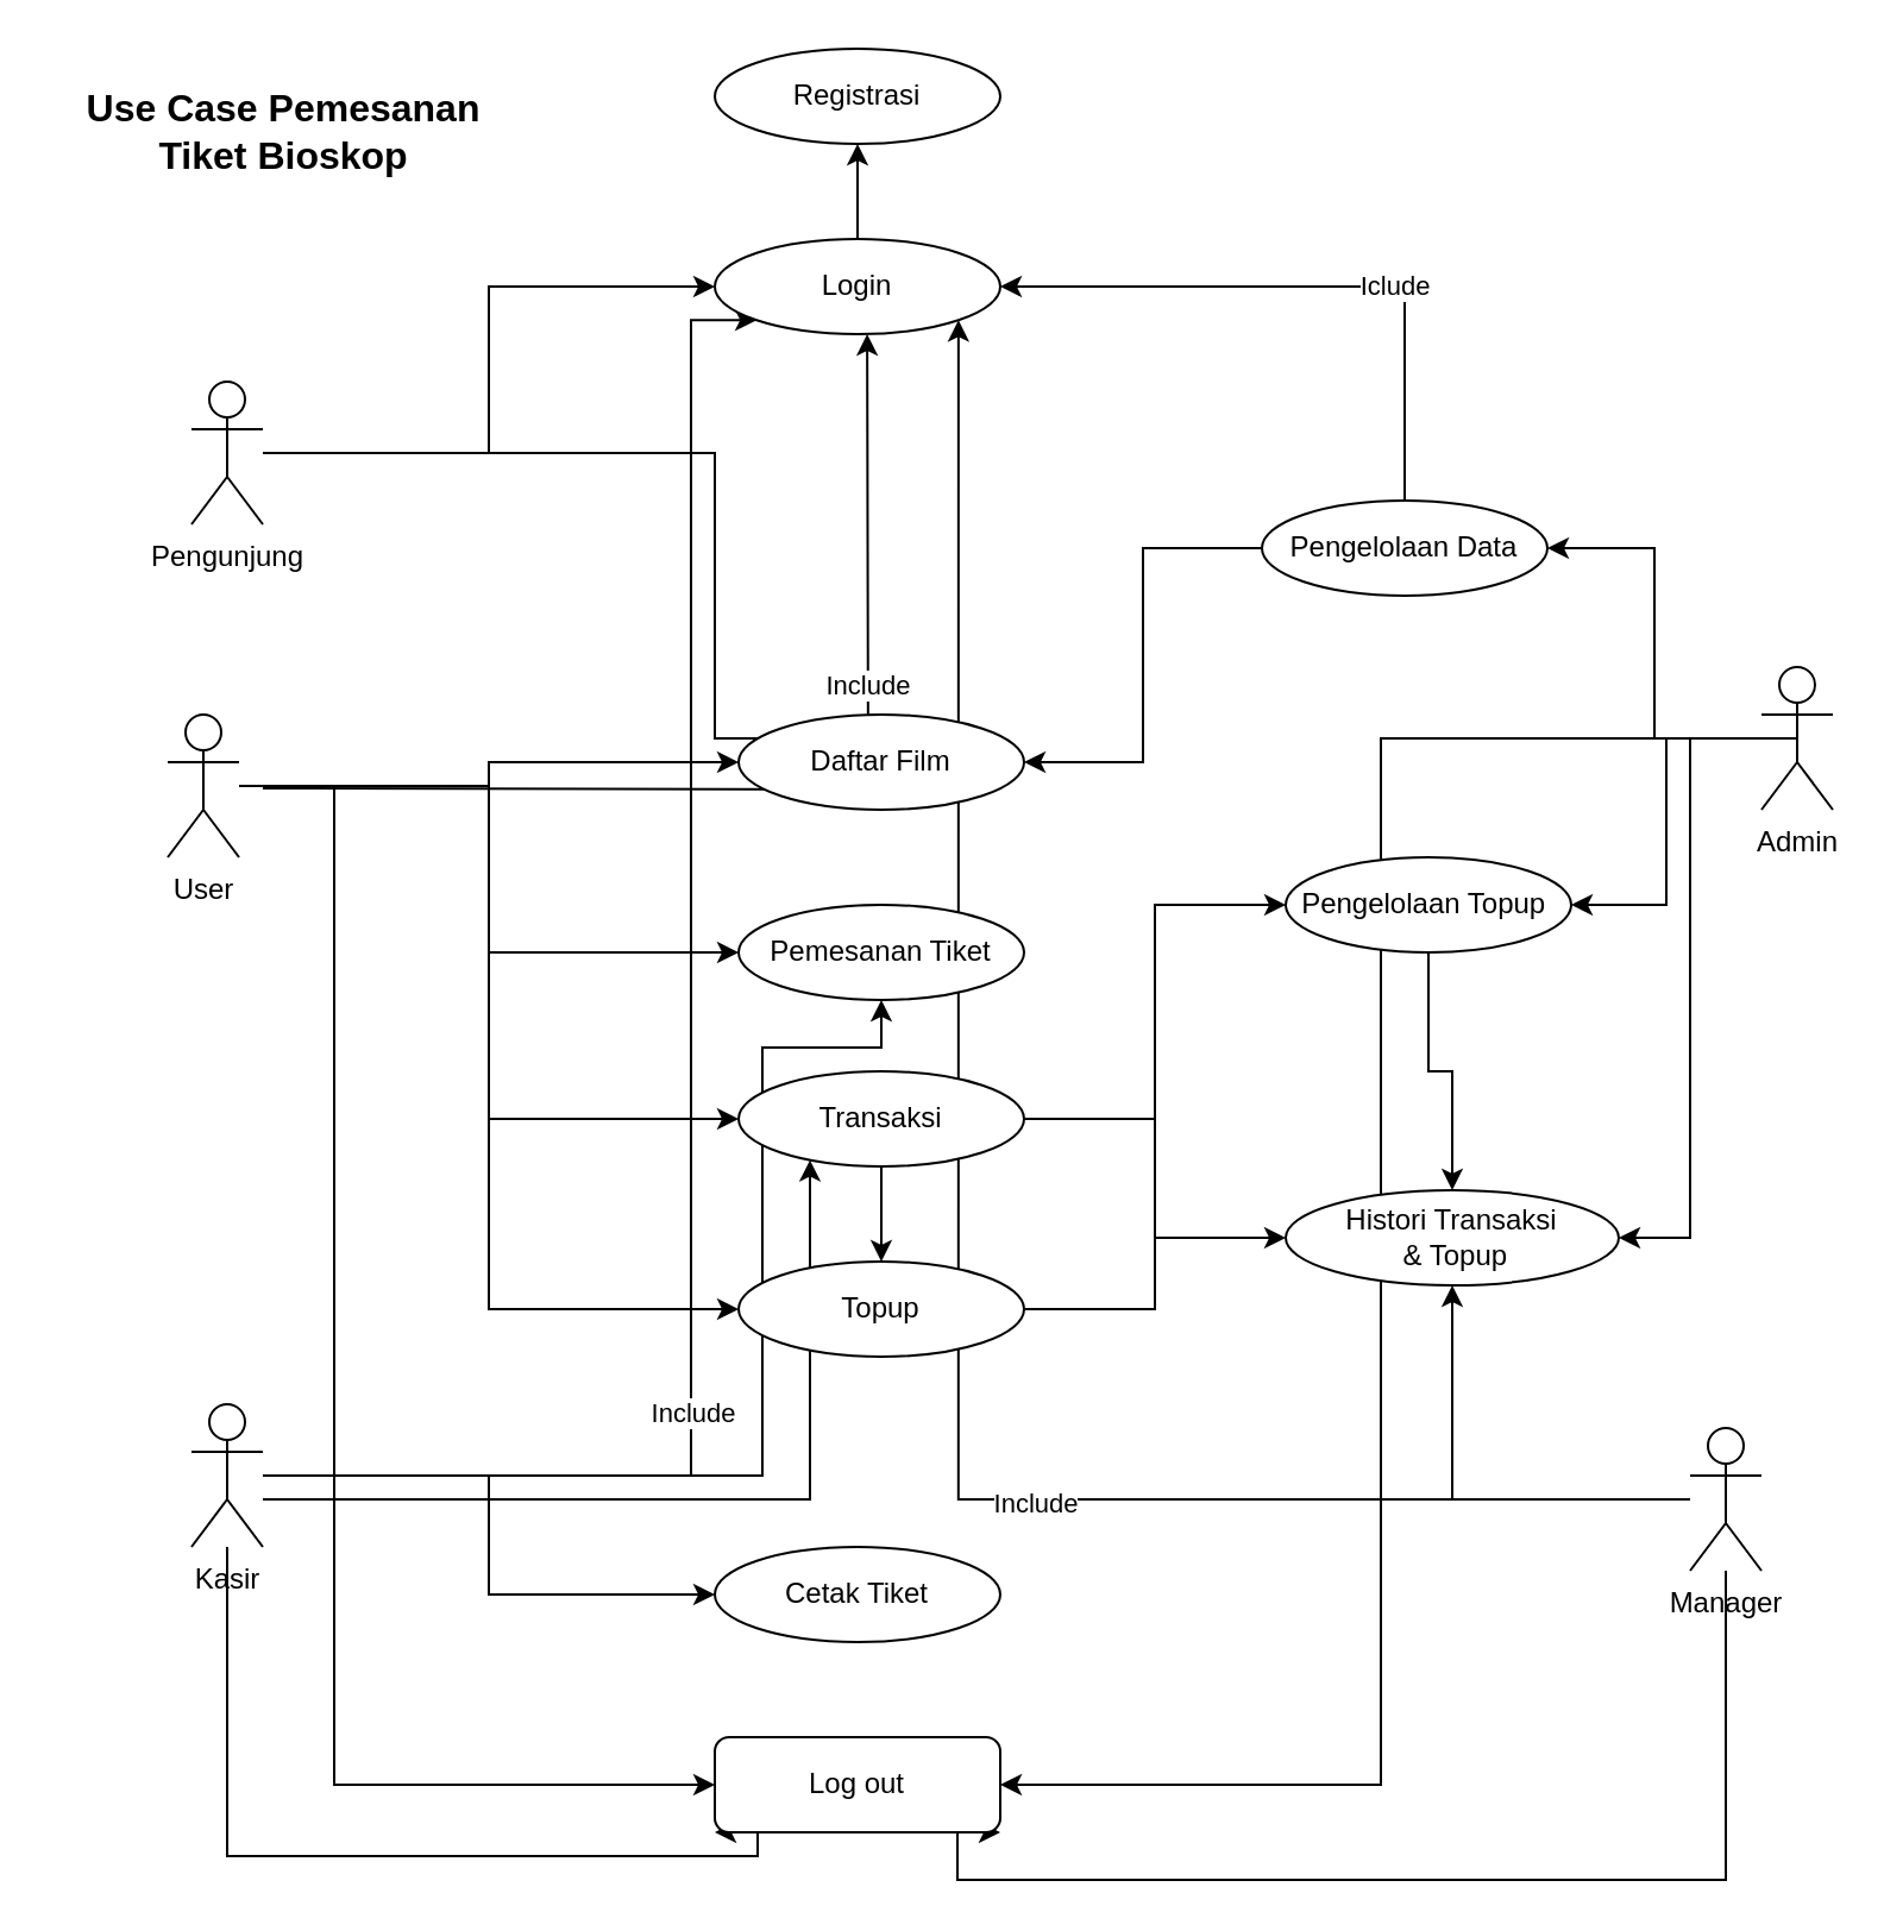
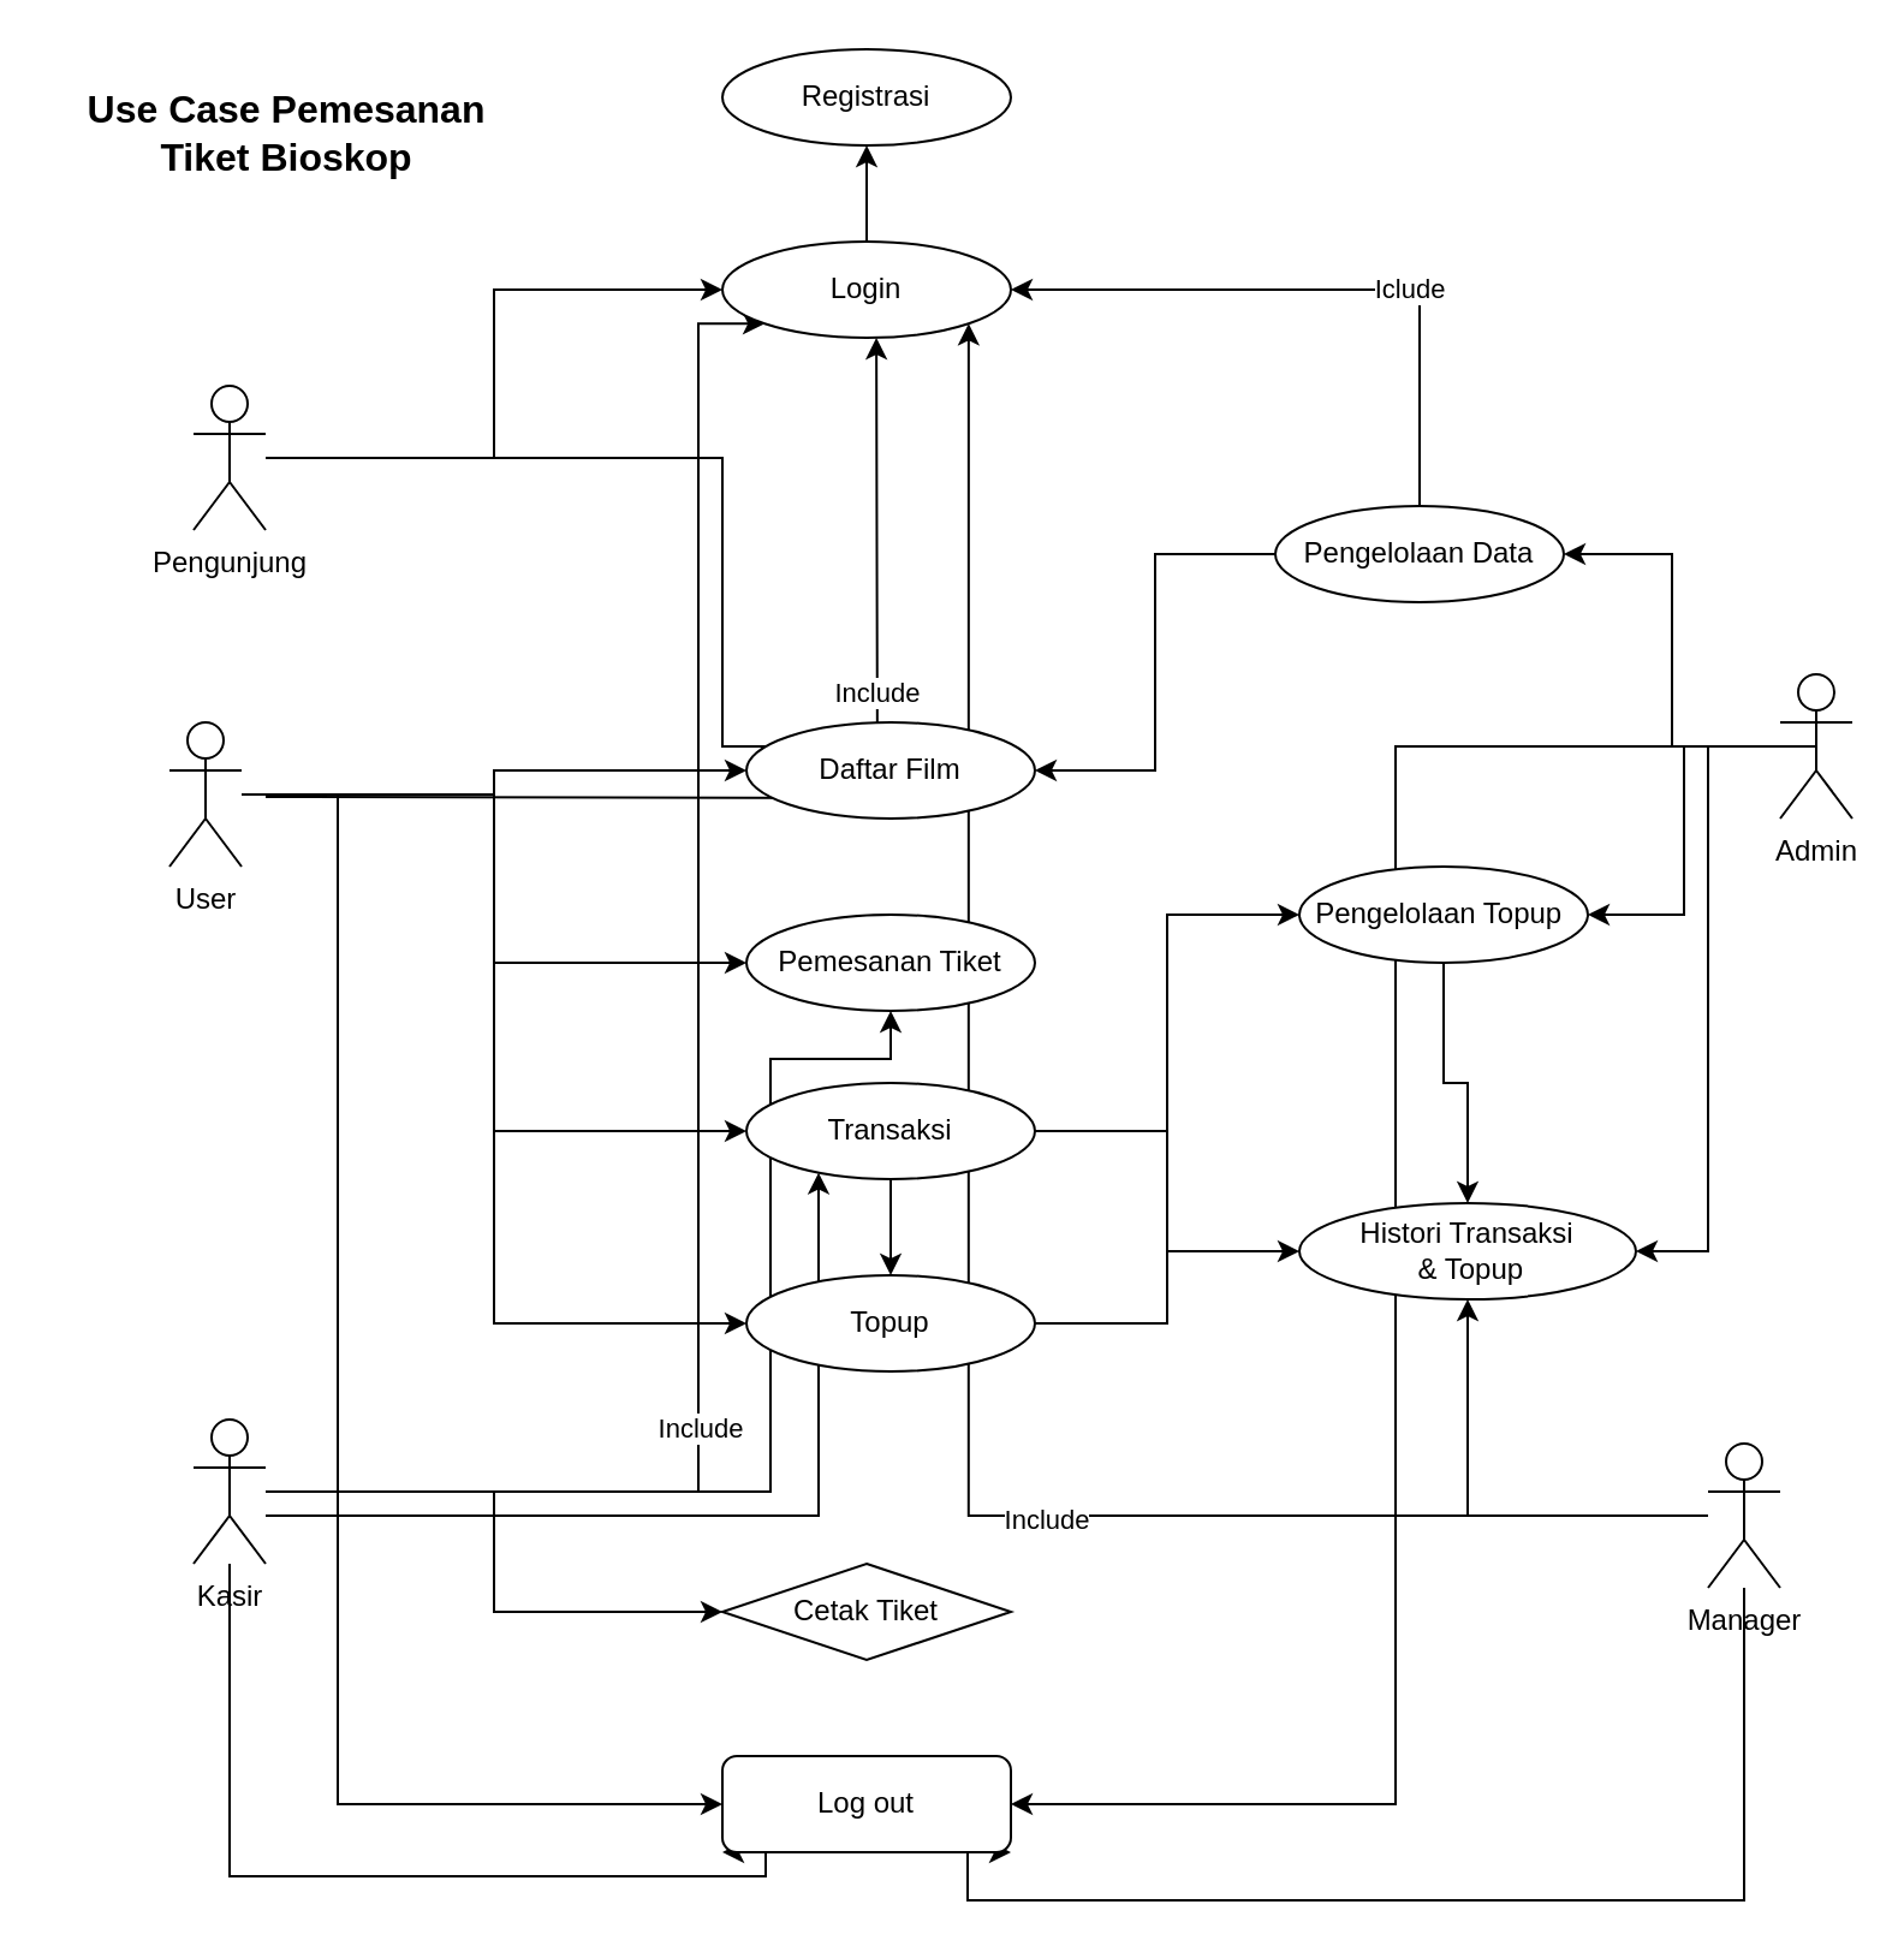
- <mxCell id="42" value="Cetak Tiket" style="ellipse;whiteSpace=wrap;html=1;" vertex="1" parent="1"><mxGeometry x="300" y="650" width="120" height="40" as="geometry" /></mxCell>
+ <mxCell id="42" value="Cetak Tiket" style="rhombus;whiteSpace=wrap;html=1;" vertex="1" parent="1"><mxGeometry x="300" y="650" width="120" height="40" as="geometry" /></mxCell>
